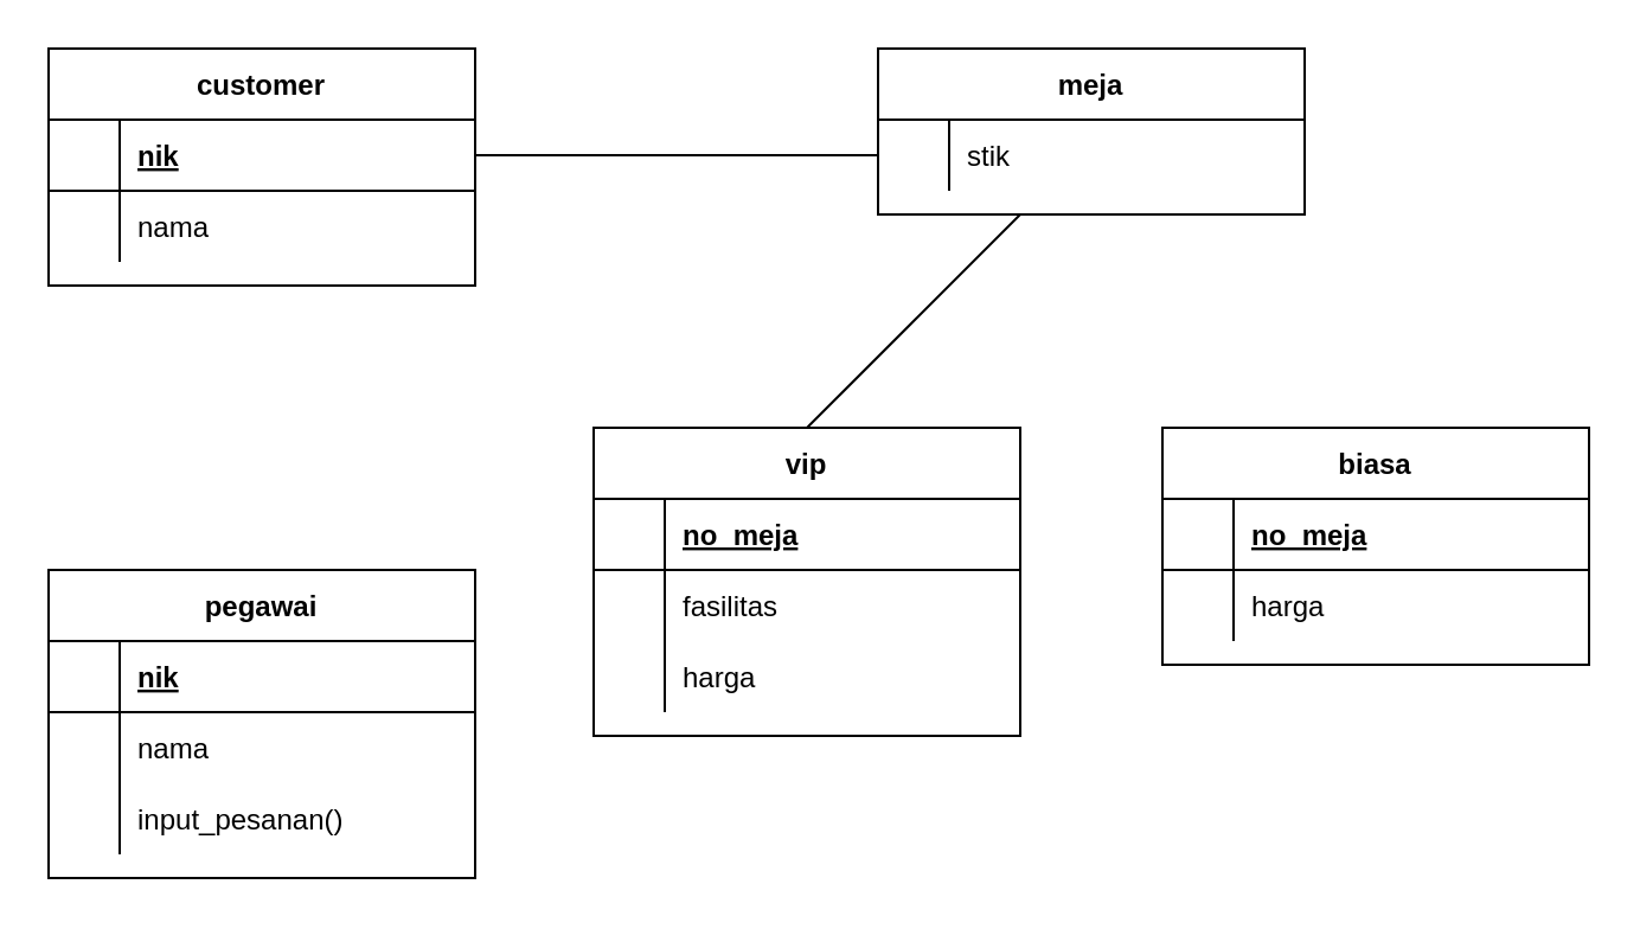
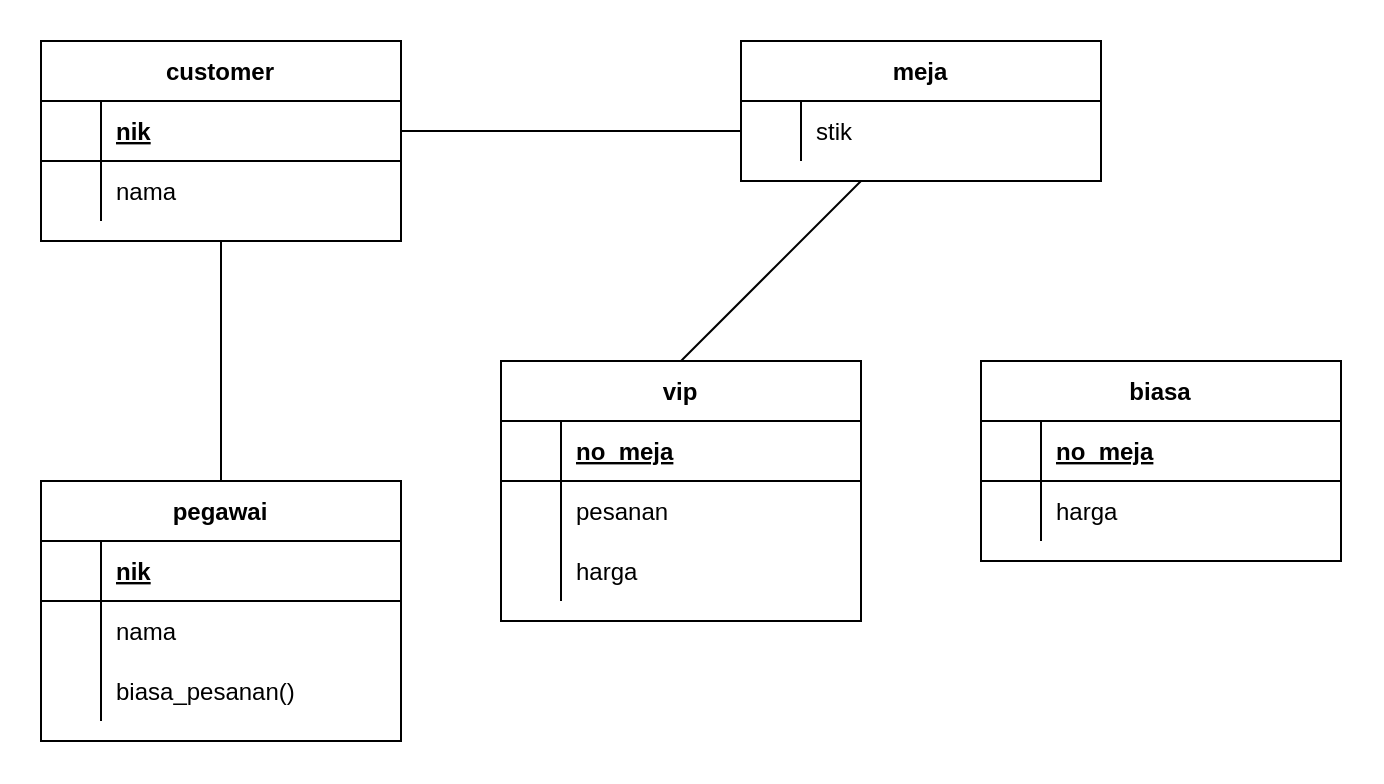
+ <mxCell id="42" value="" style="endArrow=none;html=1;rounded=0;exitX=0.5;exitY=1;exitDx=0;exitDy=0;entryX=0.5;entryY=0;entryDx=0;entryDy=0;" edge="1" parent="1" source="2" target="9"><mxGeometry relative="1" as="geometry"><mxPoint x="210" y="75" as="sourcePoint" /><mxPoint x="380" y="75" as="targetPoint" /></mxGeometry></mxCell>
- <mxCell id="29" value="fasilitas" style="shape=partialRectangle;connectable=0;fillColor=none;top=0;left=0;bottom=0;right=0;align=left;spacingLeft=6;overflow=hidden;" vertex="1" parent="27"><mxGeometry x="30" width="150" height="30" as="geometry"><mxRectangle width="150" height="30" as="alternateBounds" /></mxGeometry></mxCell>
+ <mxCell id="29" value="pesanan" style="shape=partialRectangle;connectable=0;fillColor=none;top=0;left=0;bottom=0;right=0;align=left;spacingLeft=6;overflow=hidden;" vertex="1" parent="27"><mxGeometry x="30" width="150" height="30" as="geometry"><mxRectangle width="150" height="30" as="alternateBounds" /></mxGeometry></mxCell>
- <mxCell id="18" value="input_pesanan()" style="shape=partialRectangle;connectable=0;fillColor=none;top=0;left=0;bottom=0;right=0;align=left;spacingLeft=6;overflow=hidden;" vertex="1" parent="16"><mxGeometry x="30" width="150" height="30" as="geometry"><mxRectangle width="150" height="30" as="alternateBounds" /></mxGeometry></mxCell>
+ <mxCell id="18" value="biasa_pesanan()" style="shape=partialRectangle;connectable=0;fillColor=none;top=0;left=0;bottom=0;right=0;align=left;spacingLeft=6;overflow=hidden;" vertex="1" parent="16"><mxGeometry x="30" width="150" height="30" as="geometry"><mxRectangle width="150" height="30" as="alternateBounds" /></mxGeometry></mxCell>
